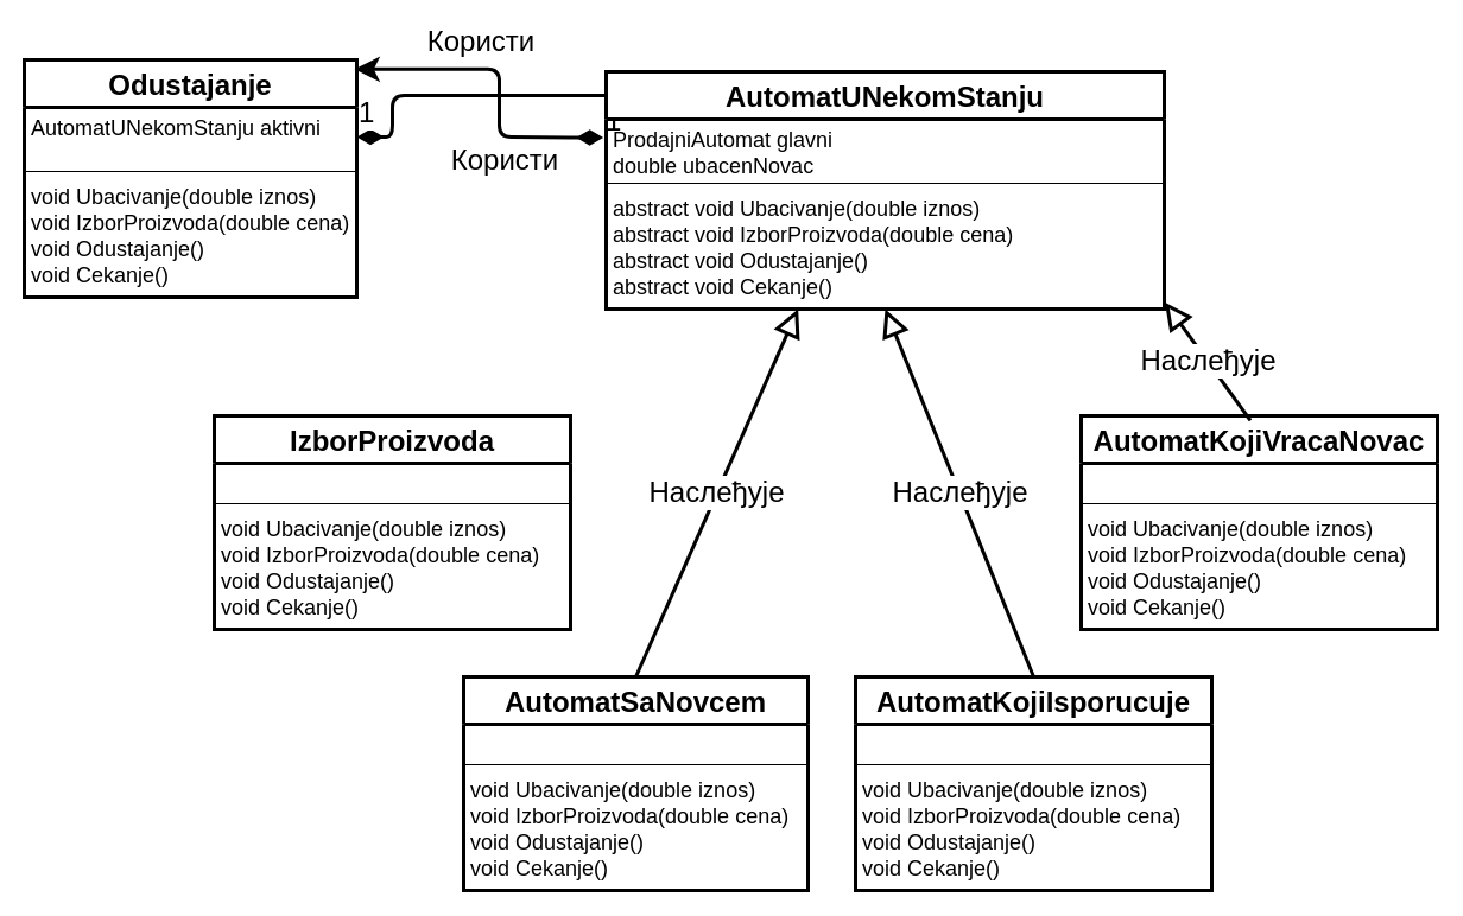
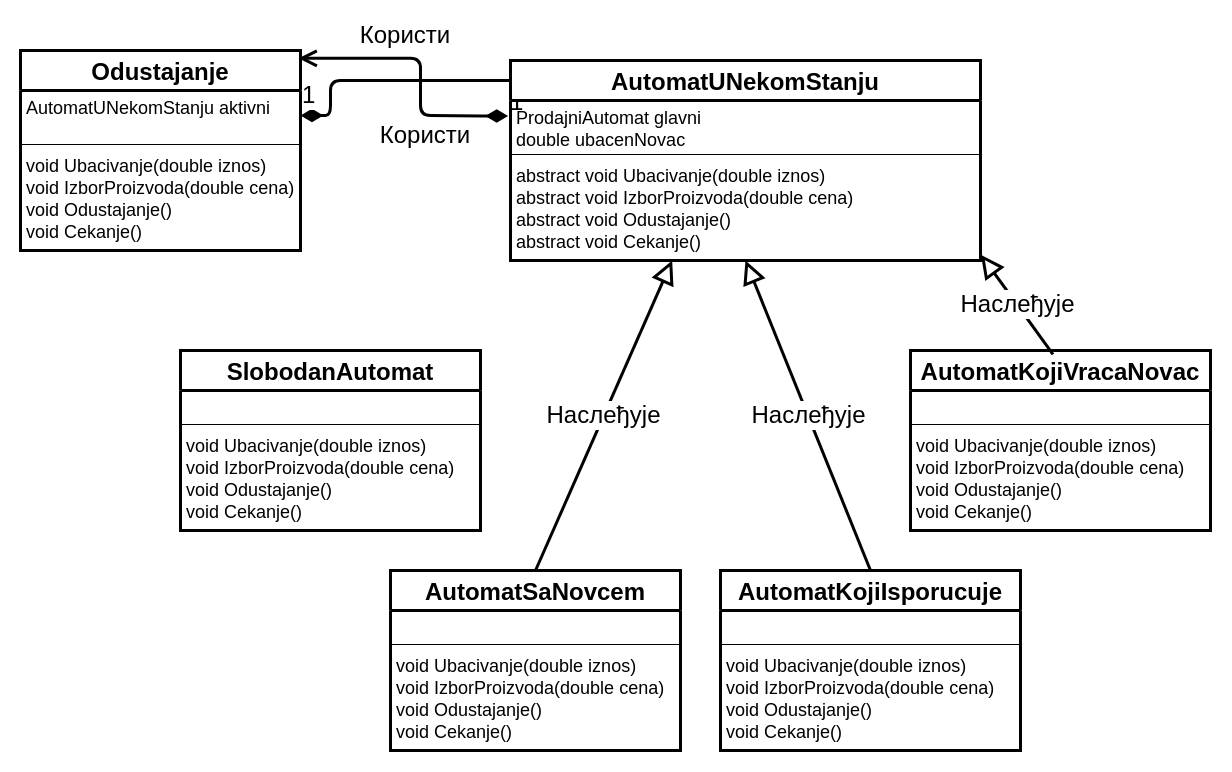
- <mxCell id="13" value="1" style="endArrow=classic;html=1;endSize=12;startArrow=diamondThin;startSize=14;startFill=1;edgeStyle=orthogonalEdgeStyle;align=left;verticalAlign=bottom;strokeWidth=3;fontSize=24;exitX=-0.005;exitY=0.31;exitDx=0;exitDy=0;exitPerimeter=0;entryX=0.993;entryY=0.039;entryDx=0;entryDy=0;entryPerimeter=0;" edge="1" parent="1" source="15" target="8"><mxGeometry x="-1" y="3" relative="1" as="geometry"><mxPoint x="520" y="130" as="sourcePoint" /><mxPoint x="330" y="60" as="targetPoint" /><Array as="points"><mxPoint x="490" y="115" /><mxPoint x="420" y="115" /><mxPoint x="420" y="58" /></Array></mxGeometry></mxCell>
+ <mxCell id="13" value="1" style="endArrow=open;html=1;endSize=12;startArrow=diamondThin;startSize=14;startFill=1;edgeStyle=orthogonalEdgeStyle;align=left;verticalAlign=bottom;strokeWidth=3;fontSize=24;exitX=-0.005;exitY=0.31;exitDx=0;exitDy=0;exitPerimeter=0;entryX=0.993;entryY=0.039;entryDx=0;entryDy=0;entryPerimeter=0;" edge="1" parent="1" source="15" target="8"><mxGeometry x="-1" y="3" relative="1" as="geometry"><mxPoint x="520" y="130" as="sourcePoint" /><mxPoint x="330" y="60" as="targetPoint" /><Array as="points"><mxPoint x="490" y="115" /><mxPoint x="420" y="115" /><mxPoint x="420" y="58" /></Array></mxGeometry></mxCell>
- <mxCell id="27" value="IzborProizvoda" style="swimlane;fontStyle=1;align=center;verticalAlign=top;childLayout=stackLayout;horizontal=1;startSize=40;horizontalStack=0;resizeParent=1;resizeParentMax=0;resizeLast=0;collapsible=1;marginBottom=0;strokeWidth=3;fontSize=24;" vertex="1" parent="1"><mxGeometry x="180" y="350" width="300" height="180" as="geometry" /></mxCell>
+ <mxCell id="27" value="SlobodanAutomat" style="swimlane;fontStyle=1;align=center;verticalAlign=top;childLayout=stackLayout;horizontal=1;startSize=40;horizontalStack=0;resizeParent=1;resizeParentMax=0;resizeLast=0;collapsible=1;marginBottom=0;strokeWidth=3;fontSize=24;" vertex="1" parent="1"><mxGeometry x="180" y="350" width="300" height="180" as="geometry" /></mxCell>
